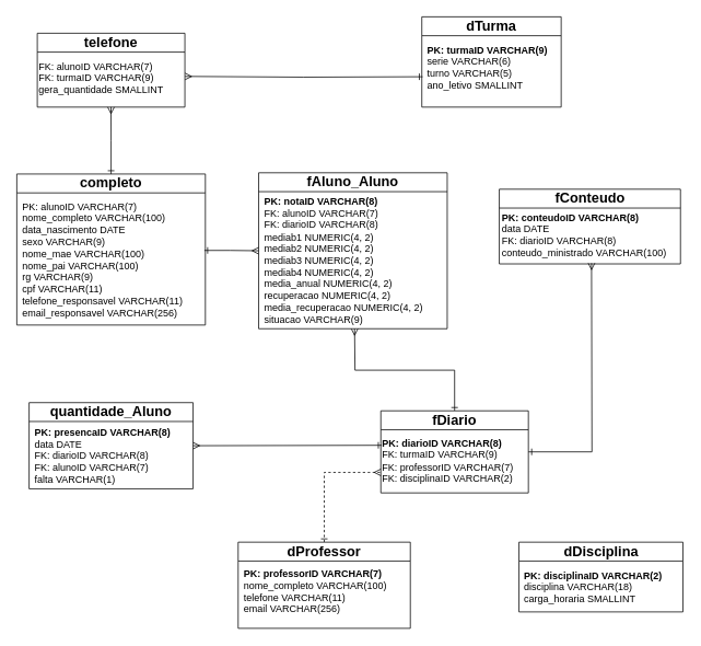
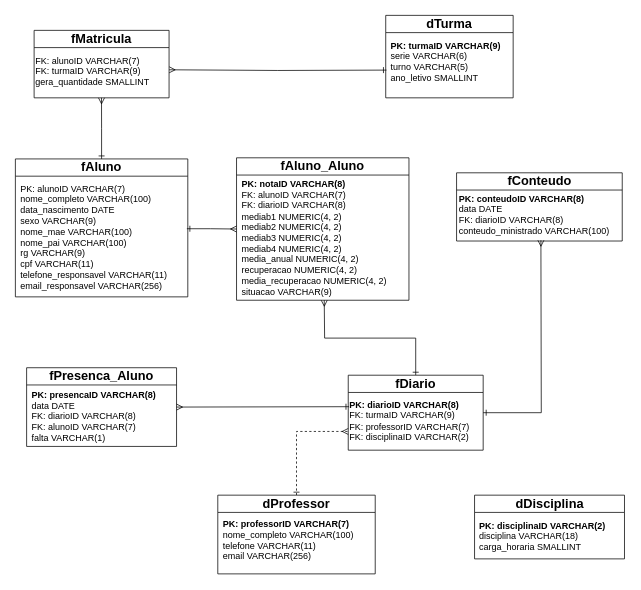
- <mxCell id="4" value="&lt;font style=&quot;font-size: 17px;&quot;&gt;telefone&lt;/font&gt;" style="swimlane;whiteSpace=wrap;html=1;rounded=0;" parent="1" vertex="1"><mxGeometry x="45" y="40" width="180" height="90" as="geometry" /></mxCell>
+ <mxCell id="4" value="&lt;font style=&quot;font-size: 17px;&quot;&gt;fMatricula&lt;/font&gt;" style="swimlane;whiteSpace=wrap;html=1;rounded=0;" parent="1" vertex="1"><mxGeometry x="45" y="40" width="180" height="90" as="geometry" /></mxCell>
- <mxCell id="11" value="&lt;font style=&quot;font-size: 17px;&quot;&gt;completo&lt;/font&gt;" style="swimlane;whiteSpace=wrap;html=1;rounded=0;" parent="1" vertex="1"><mxGeometry x="20" y="211.5" width="230" height="184" as="geometry" /></mxCell>
+ <mxCell id="11" value="&lt;font style=&quot;font-size: 17px;&quot;&gt;fAluno&lt;/font&gt;" style="swimlane;whiteSpace=wrap;html=1;rounded=0;" parent="1" vertex="1"><mxGeometry x="20" y="211.5" width="230" height="184" as="geometry" /></mxCell>
- <mxCell id="18" value="&lt;font style=&quot;font-size: 17px;&quot;&gt;quantidade_Aluno&lt;/font&gt;" style="swimlane;whiteSpace=wrap;html=1;rounded=0;" parent="1" vertex="1"><mxGeometry x="35" y="490" width="200" height="105" as="geometry" /></mxCell>
+ <mxCell id="18" value="&lt;font style=&quot;font-size: 17px;&quot;&gt;fPresenca_Aluno&lt;/font&gt;" style="swimlane;whiteSpace=wrap;html=1;rounded=0;" parent="1" vertex="1"><mxGeometry x="35" y="490" width="200" height="105" as="geometry" /></mxCell>
